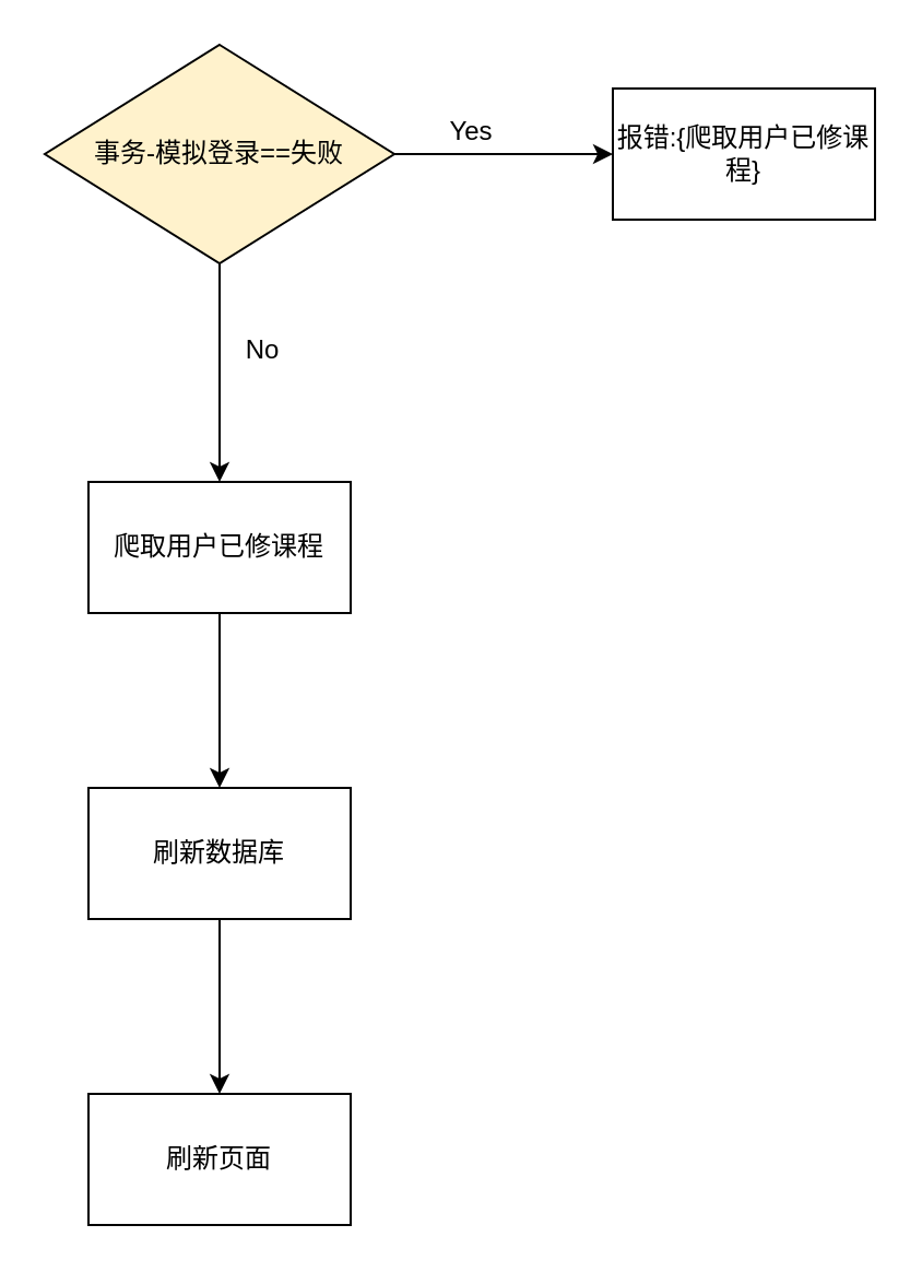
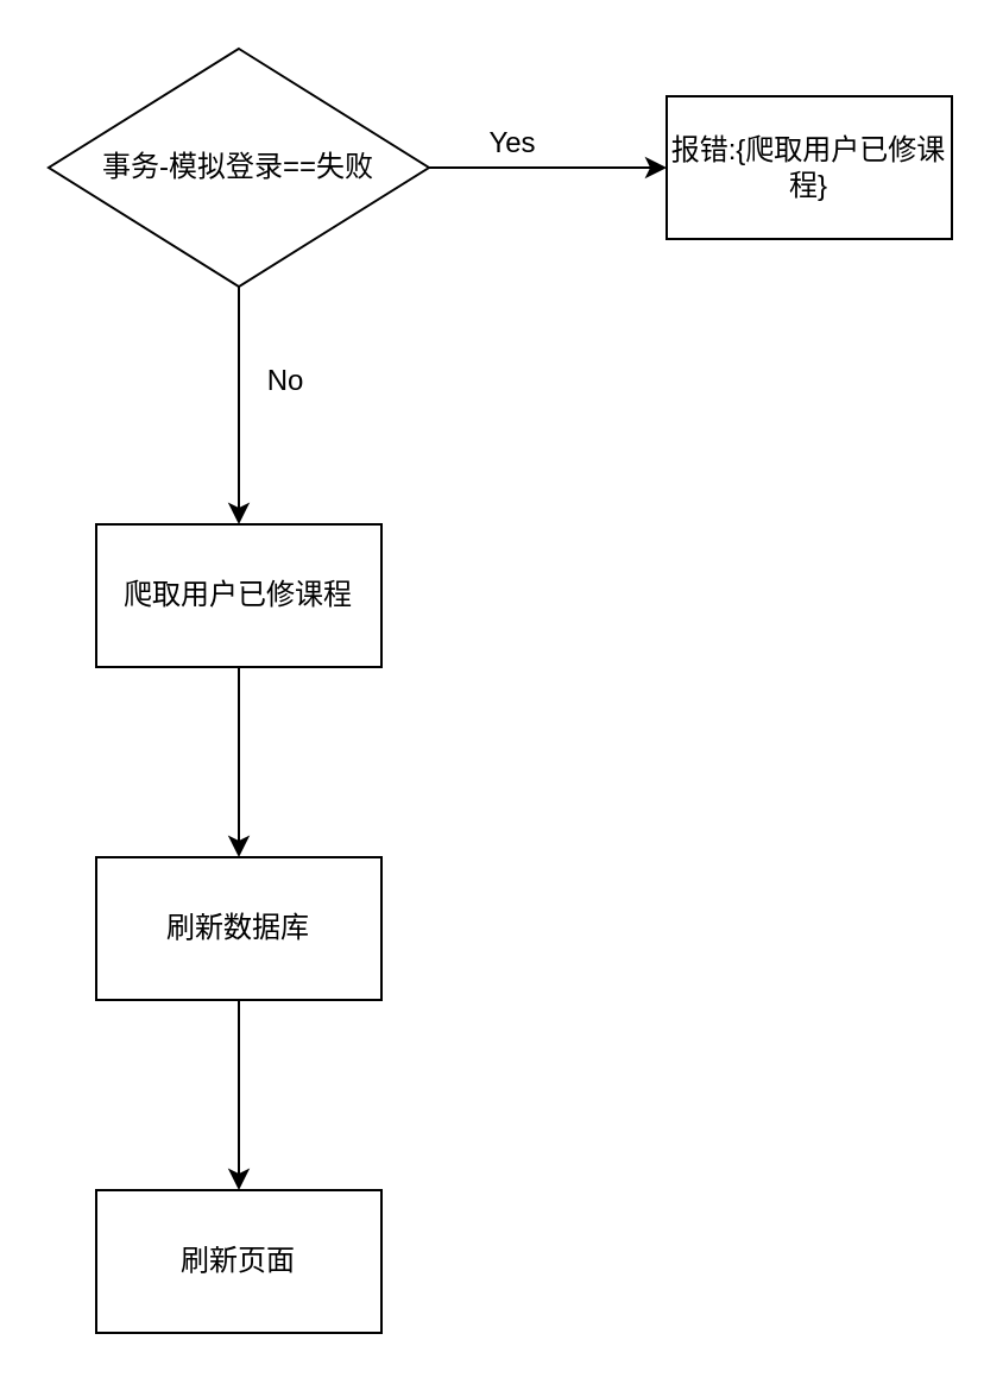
- <mxCell id="4" value="事务-模拟登录==失败" style="rhombus;whiteSpace=wrap;html=1;fillColor=#fff2cc;" vertex="1" parent="1"><mxGeometry x="20" y="20" width="160" height="100" as="geometry" /></mxCell>
+ <mxCell id="4" value="事务-模拟登录==失败" style="rhombus;whiteSpace=wrap;html=1;" vertex="1" parent="1"><mxGeometry x="20" y="20" width="160" height="100" as="geometry" /></mxCell>
